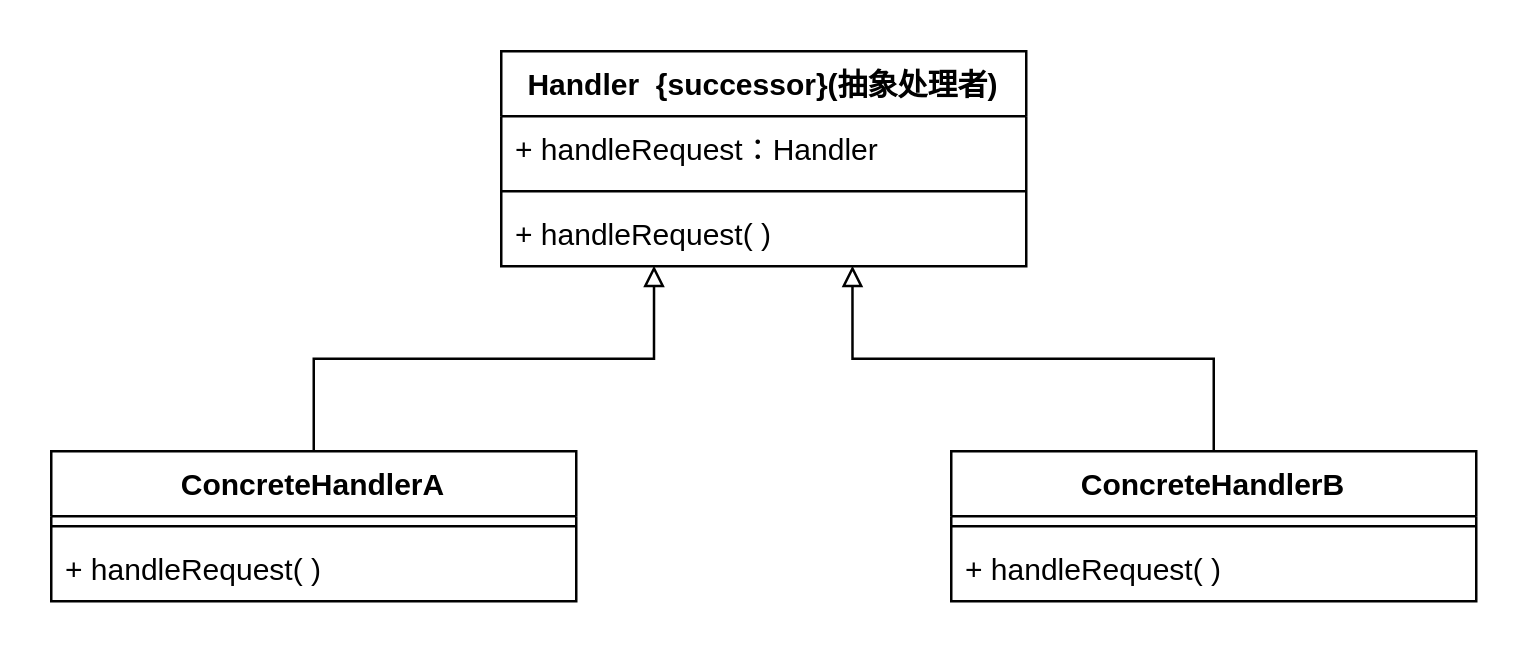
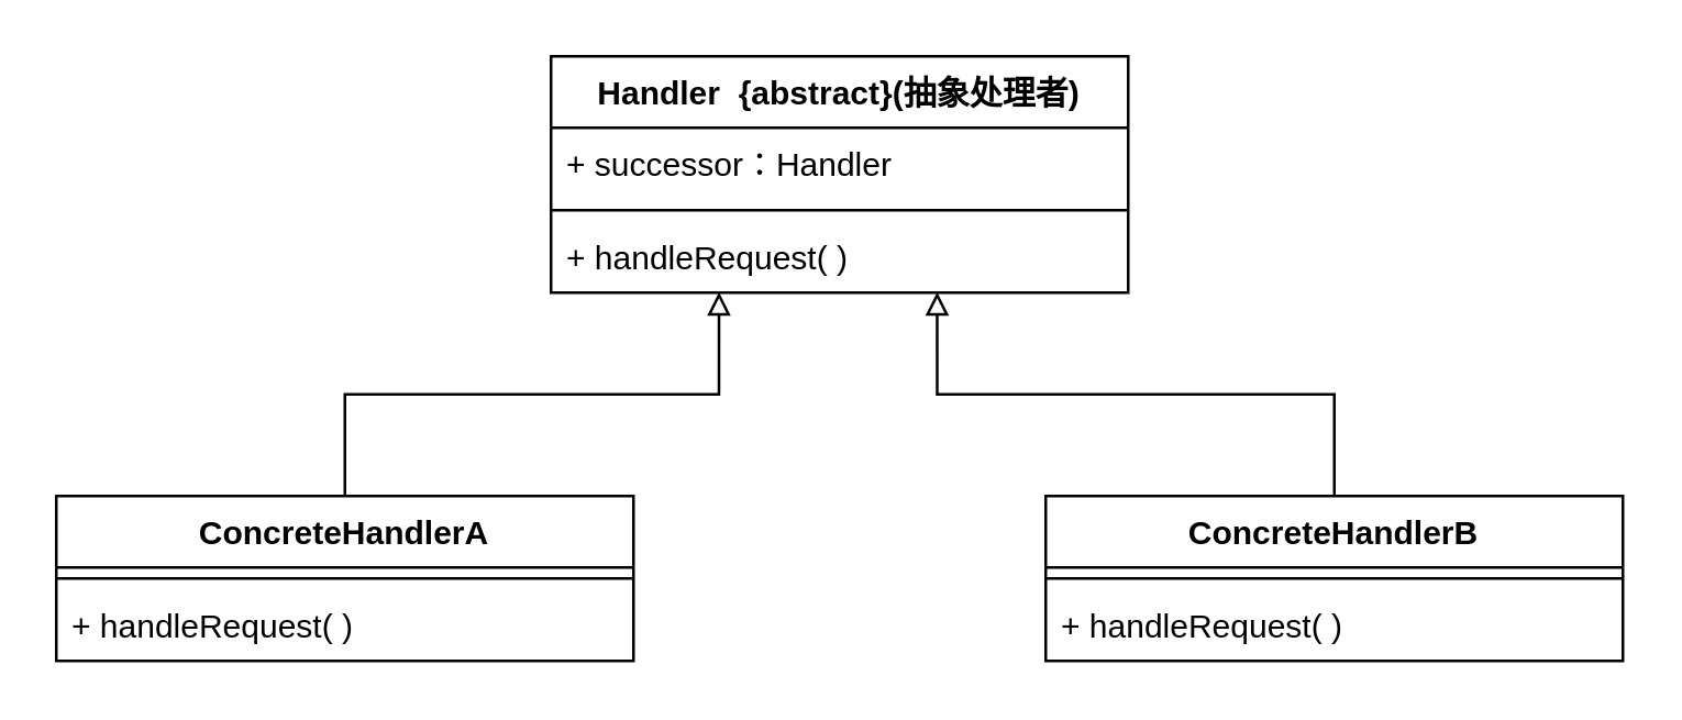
- <mxCell id="2" value="Handler  {successor}(抽象处理者)" style="swimlane;fontStyle=1;align=center;verticalAlign=top;childLayout=stackLayout;horizontal=1;startSize=26;horizontalStack=0;resizeParent=1;resizeParentMax=0;resizeLast=0;collapsible=1;marginBottom=0;" vertex="1" parent="1"><mxGeometry x="200" y="20" width="210" height="86" as="geometry" /></mxCell>
+ <mxCell id="2" value="Handler  {abstract}(抽象处理者)" style="swimlane;fontStyle=1;align=center;verticalAlign=top;childLayout=stackLayout;horizontal=1;startSize=26;horizontalStack=0;resizeParent=1;resizeParentMax=0;resizeLast=0;collapsible=1;marginBottom=0;" vertex="1" parent="1"><mxGeometry x="200" y="20" width="210" height="86" as="geometry" /></mxCell>
- <mxCell id="3" value="+ handleRequest：Handler" style="text;strokeColor=none;fillColor=none;align=left;verticalAlign=top;spacingLeft=4;spacingRight=4;overflow=hidden;rotatable=0;points=[[0,0.5],[1,0.5]];portConstraint=eastwest;" vertex="1" parent="2"><mxGeometry y="26" width="210" height="26" as="geometry" /></mxCell>
+ <mxCell id="3" value="+ successor：Handler" style="text;strokeColor=none;fillColor=none;align=left;verticalAlign=top;spacingLeft=4;spacingRight=4;overflow=hidden;rotatable=0;points=[[0,0.5],[1,0.5]];portConstraint=eastwest;" vertex="1" parent="2"><mxGeometry y="26" width="210" height="26" as="geometry" /></mxCell>
